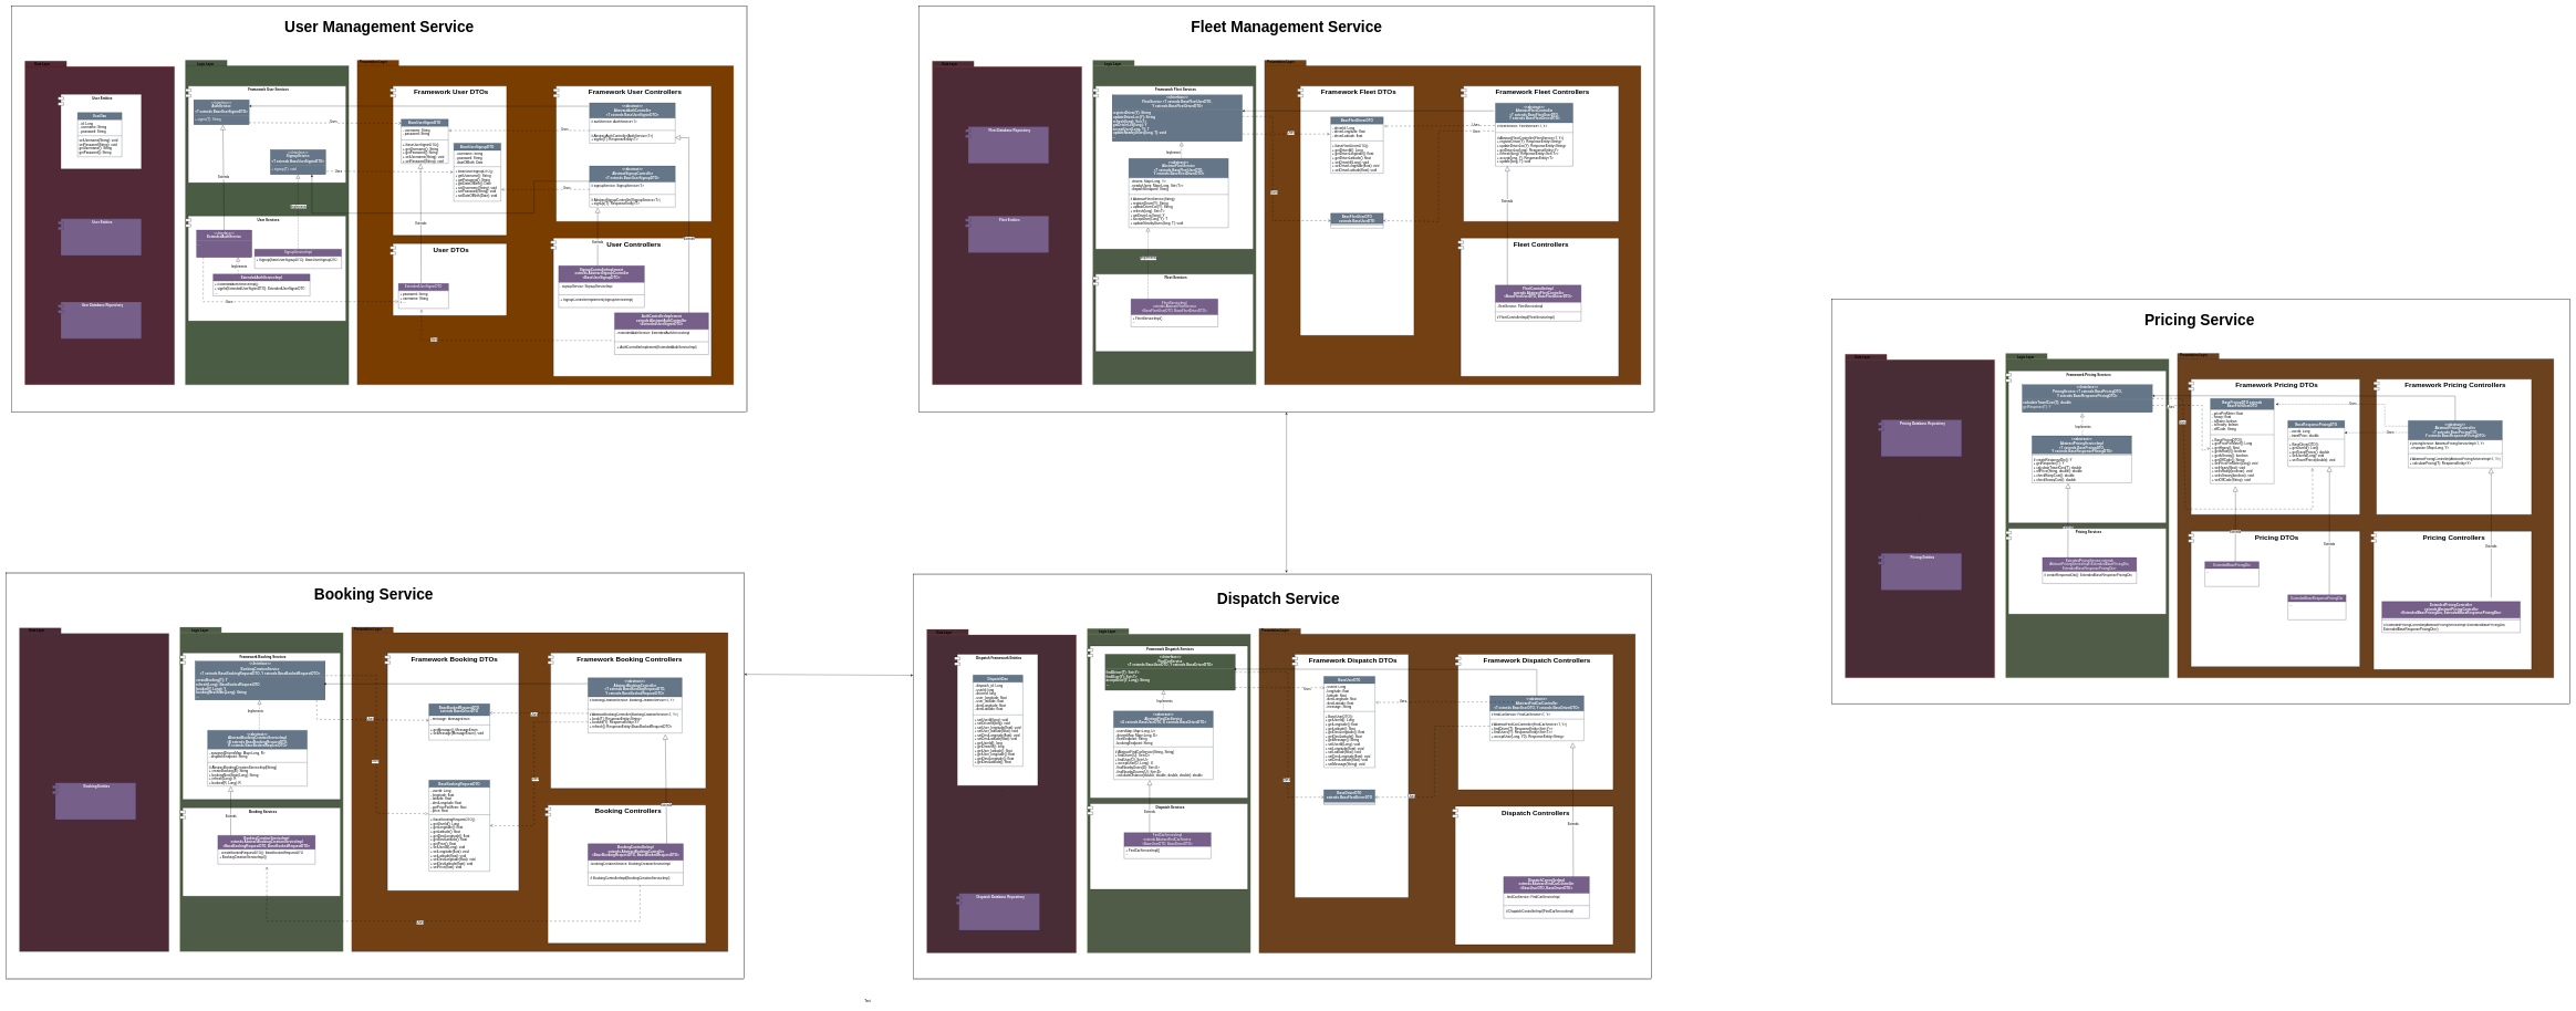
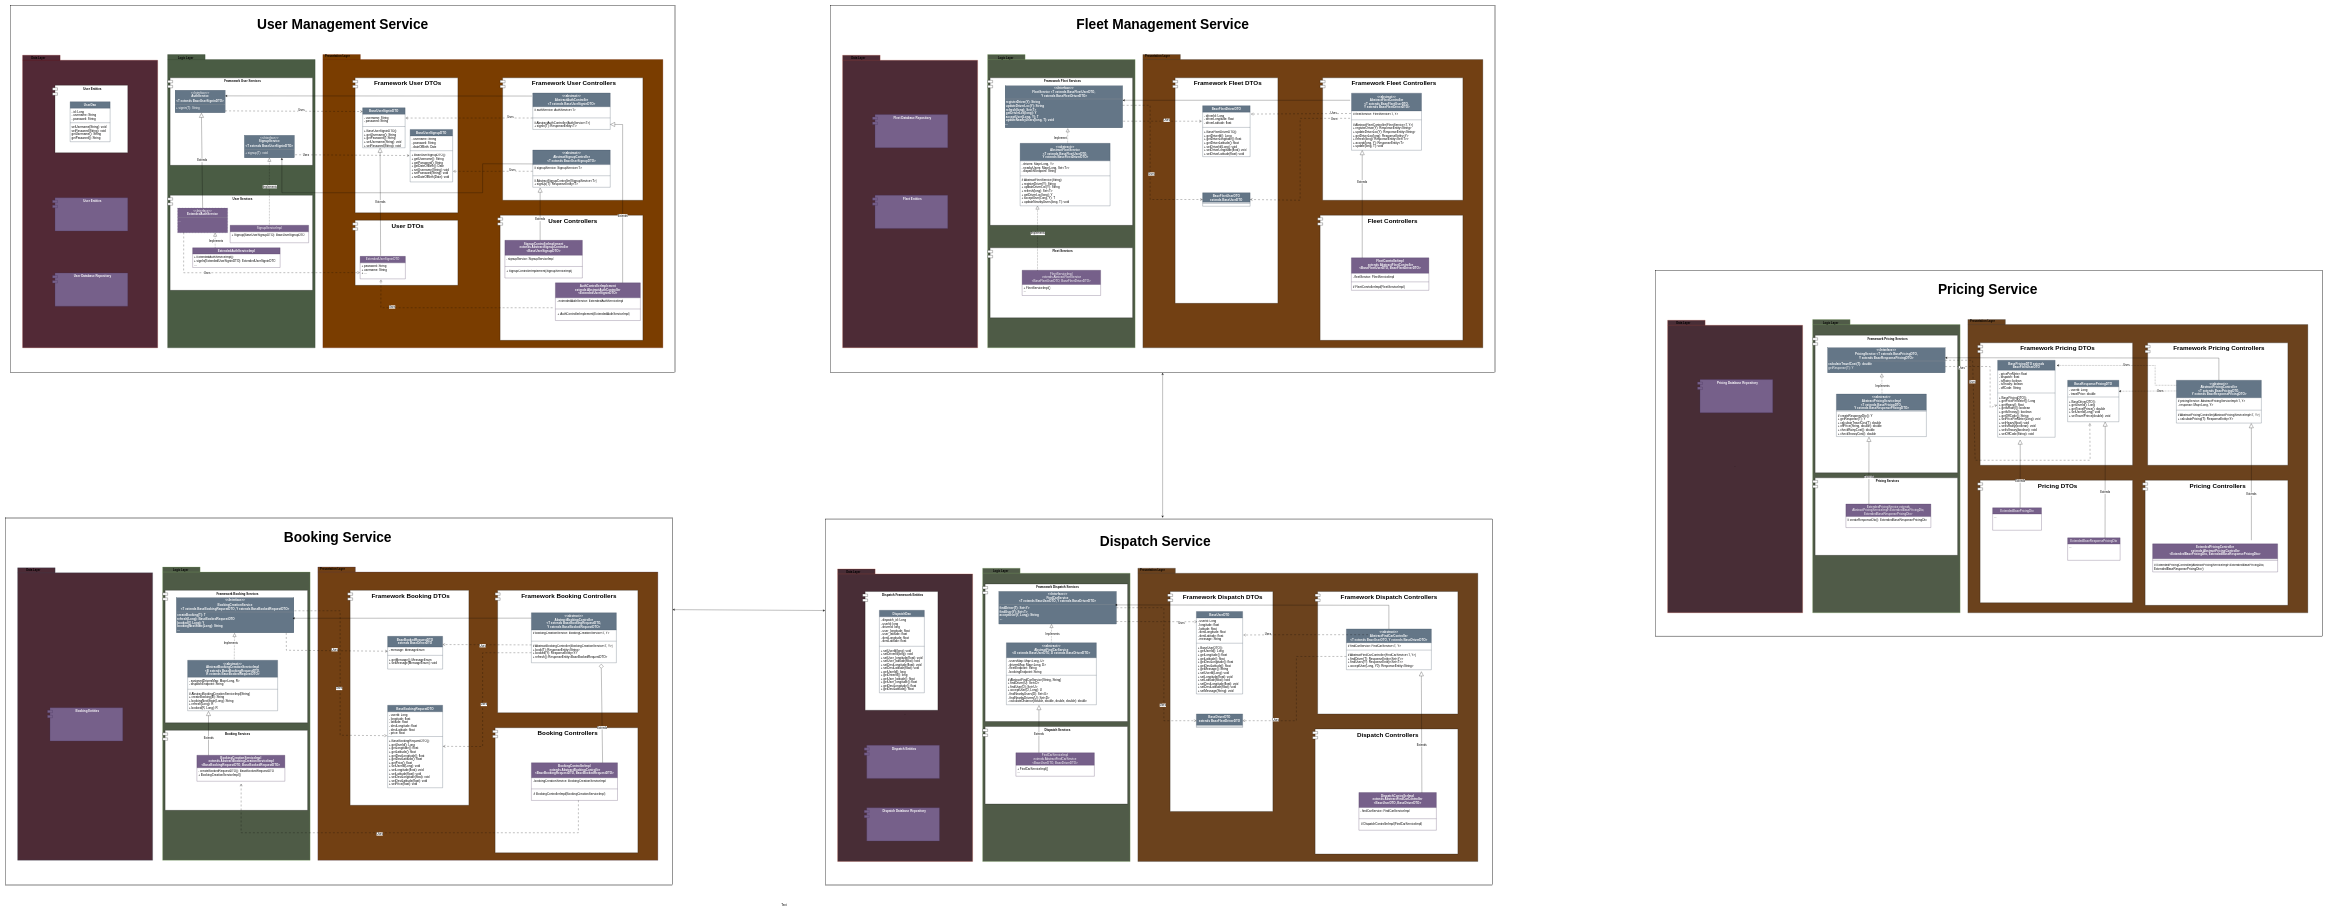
- <mxCell id="15" value="&lt;p style=&quot;margin:0px;margin-top:4px;text-align:center;&quot;&gt;&lt;i&gt;&amp;lt;&amp;lt;Interface&amp;gt;&amp;gt;&lt;/i&gt;&lt;br&gt;&lt;b&gt;ExtendedAuthService&lt;/b&gt;&lt;/p&gt;&lt;hr size=&quot;1&quot;&gt;&lt;p style=&quot;margin:0px;margin-left:4px;&quot;&gt;...&lt;/p&gt;" style="verticalAlign=top;align=left;overflow=fill;fontSize=12;fontFamily=Helvetica;html=1;whiteSpace=wrap;fillColor=#76608a;strokeColor=#432D57;fontColor=#ffffff;" parent="8" vertex="1"><mxGeometry x="40" y="640.68" width="200" height="99" as="geometry" /></mxCell>
+ <mxCell id="15" value="&lt;p style=&quot;margin:0px;margin-top:4px;text-align:center;&quot;&gt;&lt;i&gt;&amp;lt;&amp;lt;Interface&amp;gt;&amp;gt;&lt;/i&gt;&lt;br&gt;&lt;b&gt;ExtendedAuthService&lt;/b&gt;&lt;/p&gt;&lt;hr size=&quot;1&quot;&gt;&lt;p style=&quot;margin:0px;margin-left:4px;&quot;&gt;...&lt;/p&gt;" style="verticalAlign=top;align=left;overflow=fill;fontSize=12;fontFamily=Helvetica;html=1;whiteSpace=wrap;fillColor=#76608a;strokeColor=#432D57;fontColor=#ffffff;dashed=1;" parent="8" vertex="1"><mxGeometry x="40" y="640.68" width="200" height="99" as="geometry" /></mxCell>
- <mxCell id="259" value="&lt;div&gt;- pricePerMeter: float&lt;/div&gt;&lt;div&gt;- heavy: float&lt;/div&gt;&lt;div&gt;&lt;span style=&quot;background-color: initial;&quot;&gt;- isRainy: bolean&lt;/span&gt;&lt;br&gt;&lt;/div&gt;&lt;div&gt;- isSnowy: bolean&lt;/div&gt;&lt;div&gt;-&amp;nbsp;offCode: String&lt;/div&gt;" style="text;strokeColor=none;fillColor=none;align=left;verticalAlign=top;spacingLeft=4;spacingRight=4;overflow=hidden;rotatable=0;points=[[0,0.5],[1,0.5]];portConstraint=eastwest;whiteSpace=wrap;html=1;" parent="258" vertex="1"><mxGeometry y="40" width="230" height="86" as="geometry" /></mxCell>
+ <mxCell id="259" value="&lt;div&gt;- pricePerMeter: float&lt;/div&gt;&lt;div&gt;- dispatch: float&lt;/div&gt;&lt;div&gt;&lt;span style=&quot;background-color: initial;&quot;&gt;- isRainy: bolean&lt;/span&gt;&lt;br&gt;&lt;/div&gt;&lt;div&gt;- isSnowy: bolean&lt;/div&gt;&lt;div&gt;-&amp;nbsp;offCode: String&lt;/div&gt;" style="text;strokeColor=none;fillColor=none;align=left;verticalAlign=top;spacingLeft=4;spacingRight=4;overflow=hidden;rotatable=0;points=[[0,0.5],[1,0.5]];portConstraint=eastwest;whiteSpace=wrap;html=1;" parent="258" vertex="1"><mxGeometry y="40" width="230" height="86" as="geometry" /></mxCell>
- <mxCell id="233" value="&lt;b style=&quot;border-color: var(--border-color);&quot;&gt;&lt;b style=&quot;border-color: var(--border-color);&quot;&gt;Pricing Entities&lt;/b&gt;&lt;br&gt;&lt;/b&gt;" style="shape=module;align=left;spacingLeft=20;align=center;verticalAlign=top;whiteSpace=wrap;html=1;fillColor=#76608a;strokeColor=#432D57;fontColor=#ffffff;" parent="1" vertex="1"><mxGeometry x="6789.426" y="2000.003" width="301.154" height="132.813" as="geometry" /></mxCell>
- <mxCell id="88" value="&lt;p style=&quot;margin:0px;margin-top:4px;text-align:center;&quot;&gt;&lt;b&gt;&lt;i style=&quot;&quot;&gt;&amp;lt;&amp;lt;Interface&amp;gt;&amp;gt;&lt;/i&gt;&lt;br&gt;&lt;/b&gt;&lt;/p&gt;&lt;div style=&quot;text-align: center;&quot;&gt;&lt;b&gt;FindCarService&lt;/b&gt;&lt;/div&gt;&lt;div style=&quot;text-align: center;&quot;&gt;&lt;b&gt;&amp;lt;T extends BaseUserDTO, Y extends BaseDriverDTO&amp;gt;&lt;/b&gt;&lt;/div&gt;&lt;hr size=&quot;1&quot;&gt;&lt;b&gt;&amp;nbsp;findDriver&lt;/b&gt;&lt;b style=&quot;background-color: initial;&quot;&gt;(T): Set&amp;lt;Y&amp;gt;&lt;/b&gt;&lt;b&gt;&lt;br&gt;&amp;nbsp;findUser(Y): Set&amp;lt;T&amp;gt;&lt;/b&gt;&lt;br&gt;&lt;div style=&quot;&quot;&gt;&lt;b&gt;&amp;nbsp;acceptUser(Y, Long): String&lt;/b&gt;&lt;/div&gt;&lt;p style=&quot;margin:0px;margin-left:4px;&quot;&gt;&lt;b&gt;...&lt;/b&gt;&lt;/p&gt;" style="verticalAlign=top;align=left;overflow=fill;fontSize=12;fontFamily=Helvetica;html=1;whiteSpace=wrap;fillColor=#4a5c44;strokeColor=#314354;fontColor=#ffffff;" parent="81" vertex="1"><mxGeometry x="20" y="119.68" width="470" height="130.32" as="geometry" /></mxCell>
+ <mxCell id="88" value="&lt;p style=&quot;margin:0px;margin-top:4px;text-align:center;&quot;&gt;&lt;b&gt;&lt;i style=&quot;&quot;&gt;&amp;lt;&amp;lt;Interface&amp;gt;&amp;gt;&lt;/i&gt;&lt;br&gt;&lt;/b&gt;&lt;/p&gt;&lt;div style=&quot;text-align: center;&quot;&gt;&lt;b&gt;FindCarService&lt;/b&gt;&lt;/div&gt;&lt;div style=&quot;text-align: center;&quot;&gt;&lt;b&gt;&amp;lt;T extends BaseUserDTO, Y extends BaseDriverDTO&amp;gt;&lt;/b&gt;&lt;/div&gt;&lt;hr size=&quot;1&quot;&gt;&lt;b&gt;&amp;nbsp;findDriver&lt;/b&gt;&lt;b style=&quot;background-color: initial;&quot;&gt;(T): Set&amp;lt;Y&amp;gt;&lt;/b&gt;&lt;b&gt;&lt;br&gt;&amp;nbsp;findUser(Y): Set&amp;lt;T&amp;gt;&lt;/b&gt;&lt;br&gt;&lt;div style=&quot;&quot;&gt;&lt;b&gt;&amp;nbsp;acceptUser(Y, Long): String&lt;/b&gt;&lt;/div&gt;&lt;p style=&quot;margin:0px;margin-left:4px;&quot;&gt;&lt;b&gt;...&lt;/b&gt;&lt;/p&gt;" style="verticalAlign=top;align=left;overflow=fill;fontSize=12;fontFamily=Helvetica;html=1;whiteSpace=wrap;fillColor=#647687;strokeColor=#314354;fontColor=#ffffff;" parent="81" vertex="1"><mxGeometry x="20" y="119.68" width="470" height="130.32" as="geometry" /></mxCell>
- <mxCell id="75" value="Extends" style="endArrow=block;endSize=16;endFill=0;html=1;rounded=0;entryX=0.822;entryY=1.06;entryDx=0;entryDy=0;entryPerimeter=0;exitX=0.827;exitY=0;exitDx=0;exitDy=0;exitPerimeter=0;" parent="1" source="60" target="54" edge="1"><mxGeometry x="-0.29" width="160" relative="1" as="geometry"><mxPoint x="2390" y="3130" as="sourcePoint" /><mxPoint x="2465" y="2556.328" as="targetPoint" /><mxPoint as="offset" /><Array as="points" /></mxGeometry></mxCell>
+ <mxCell id="75" value="Extends" style="endArrow=diamond;endSize=16;endFill=0;html=1;rounded=0;entryX=0.822;entryY=1.06;entryDx=0;entryDy=0;entryPerimeter=0;exitX=0.827;exitY=0;exitDx=0;exitDy=0;exitPerimeter=0;" parent="1" source="60" target="54" edge="1"><mxGeometry x="-0.29" width="160" relative="1" as="geometry"><mxPoint x="2390" y="3130" as="sourcePoint" /><mxPoint x="2465" y="2556.328" as="targetPoint" /><mxPoint as="offset" /><Array as="points" /></mxGeometry></mxCell>
- <mxCell id="65" value="&lt;div&gt;&lt;span style=&quot;background-color: initial;&quot;&gt;- userId: Long&lt;/span&gt;&lt;/div&gt;&lt;div&gt;&lt;span style=&quot;background-color: initial;&quot;&gt;- longitude: float&lt;/span&gt;&lt;/div&gt;&lt;div&gt;-&amp;nbsp;latitude: float&lt;/div&gt;&lt;div&gt;&lt;span style=&quot;background-color: initial;&quot;&gt;-&amp;nbsp;destLongitude: float&lt;/span&gt;&lt;/div&gt;&lt;div&gt;- getPricePerMeter: float&lt;br&gt;&lt;/div&gt;&lt;div&gt;- price: float&lt;/div&gt;" style="text;strokeColor=none;fillColor=none;align=left;verticalAlign=top;spacingLeft=4;spacingRight=4;overflow=hidden;rotatable=0;points=[[0,0.5],[1,0.5]];portConstraint=eastwest;whiteSpace=wrap;html=1;" parent="64" vertex="1"><mxGeometry y="26" width="220" height="94" as="geometry" /></mxCell>
+ <mxCell id="65" value="&lt;div&gt;&lt;span style=&quot;background-color: initial;&quot;&gt;- userId: Long&lt;/span&gt;&lt;/div&gt;&lt;div&gt;&lt;span style=&quot;background-color: initial;&quot;&gt;- longitude: float&lt;/span&gt;&lt;/div&gt;&lt;div&gt;-&amp;nbsp;latitude: float&lt;/div&gt;&lt;div&gt;&lt;span style=&quot;background-color: initial;&quot;&gt;-&amp;nbsp;destLongitude: float&lt;/span&gt;&lt;/div&gt;&lt;div&gt;- destLatitude: float&lt;br&gt;&lt;/div&gt;&lt;div&gt;- price: float&lt;/div&gt;" style="text;strokeColor=none;fillColor=none;align=left;verticalAlign=top;spacingLeft=4;spacingRight=4;overflow=hidden;rotatable=0;points=[[0,0.5],[1,0.5]];portConstraint=eastwest;whiteSpace=wrap;html=1;" parent="64" vertex="1"><mxGeometry y="26" width="220" height="94" as="geometry" /></mxCell>
+ <mxCell id="80" value="&lt;b style=&quot;border-color: var(--border-color);&quot;&gt;&lt;b style=&quot;border-color: var(--border-color);&quot;&gt;Dispatch Entities&lt;/b&gt;&lt;br&gt;&lt;/b&gt;" style="shape=module;align=left;spacingLeft=20;align=center;verticalAlign=top;whiteSpace=wrap;html=1;fillColor=#76608a;strokeColor=#432D57;fontColor=#ffffff;" parent="1" vertex="1"><mxGeometry x="3456.366" y="2980.003" width="301.154" height="132.813" as="geometry" /></mxCell>
